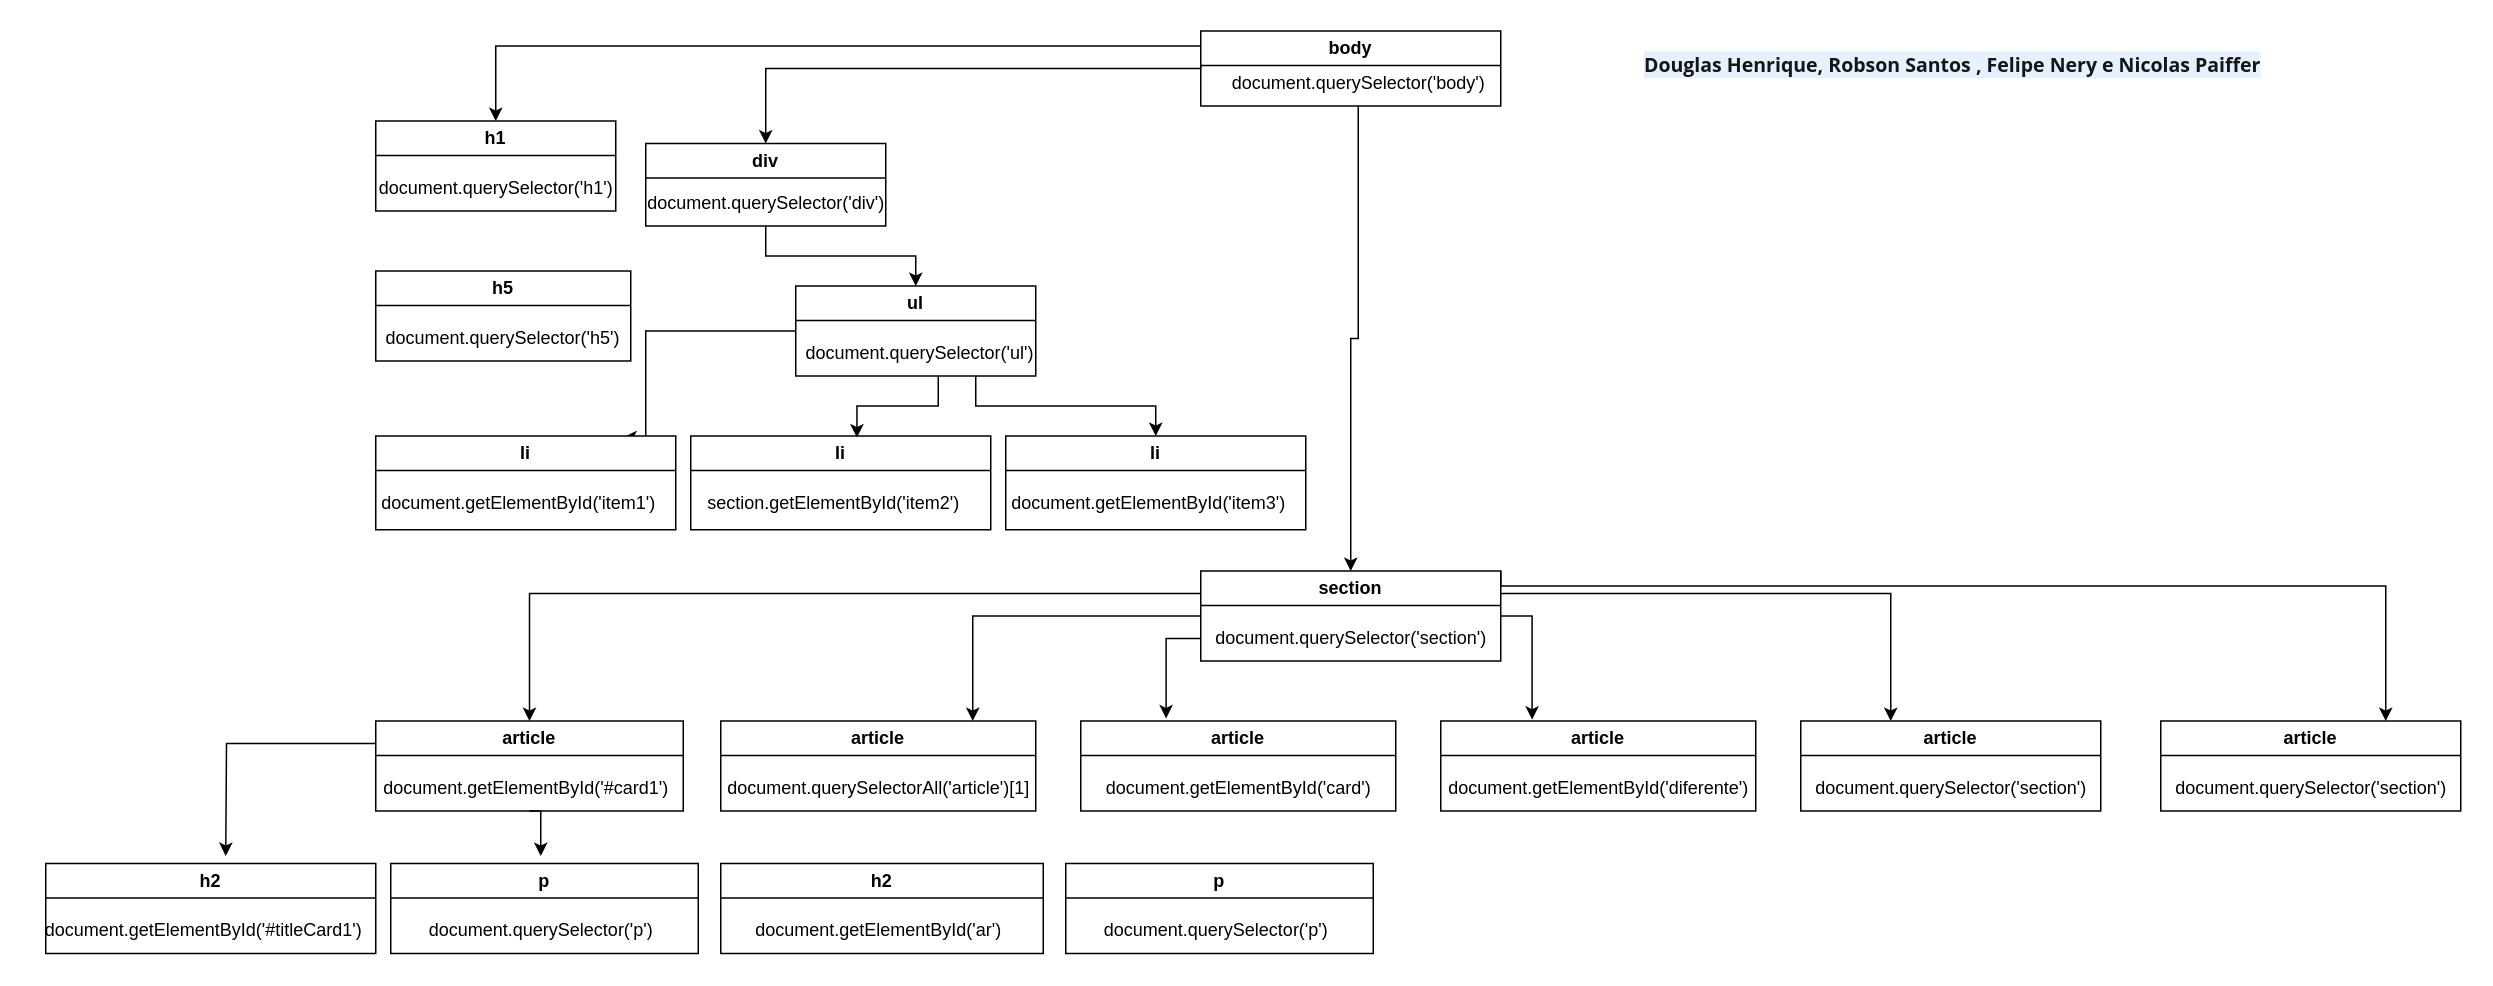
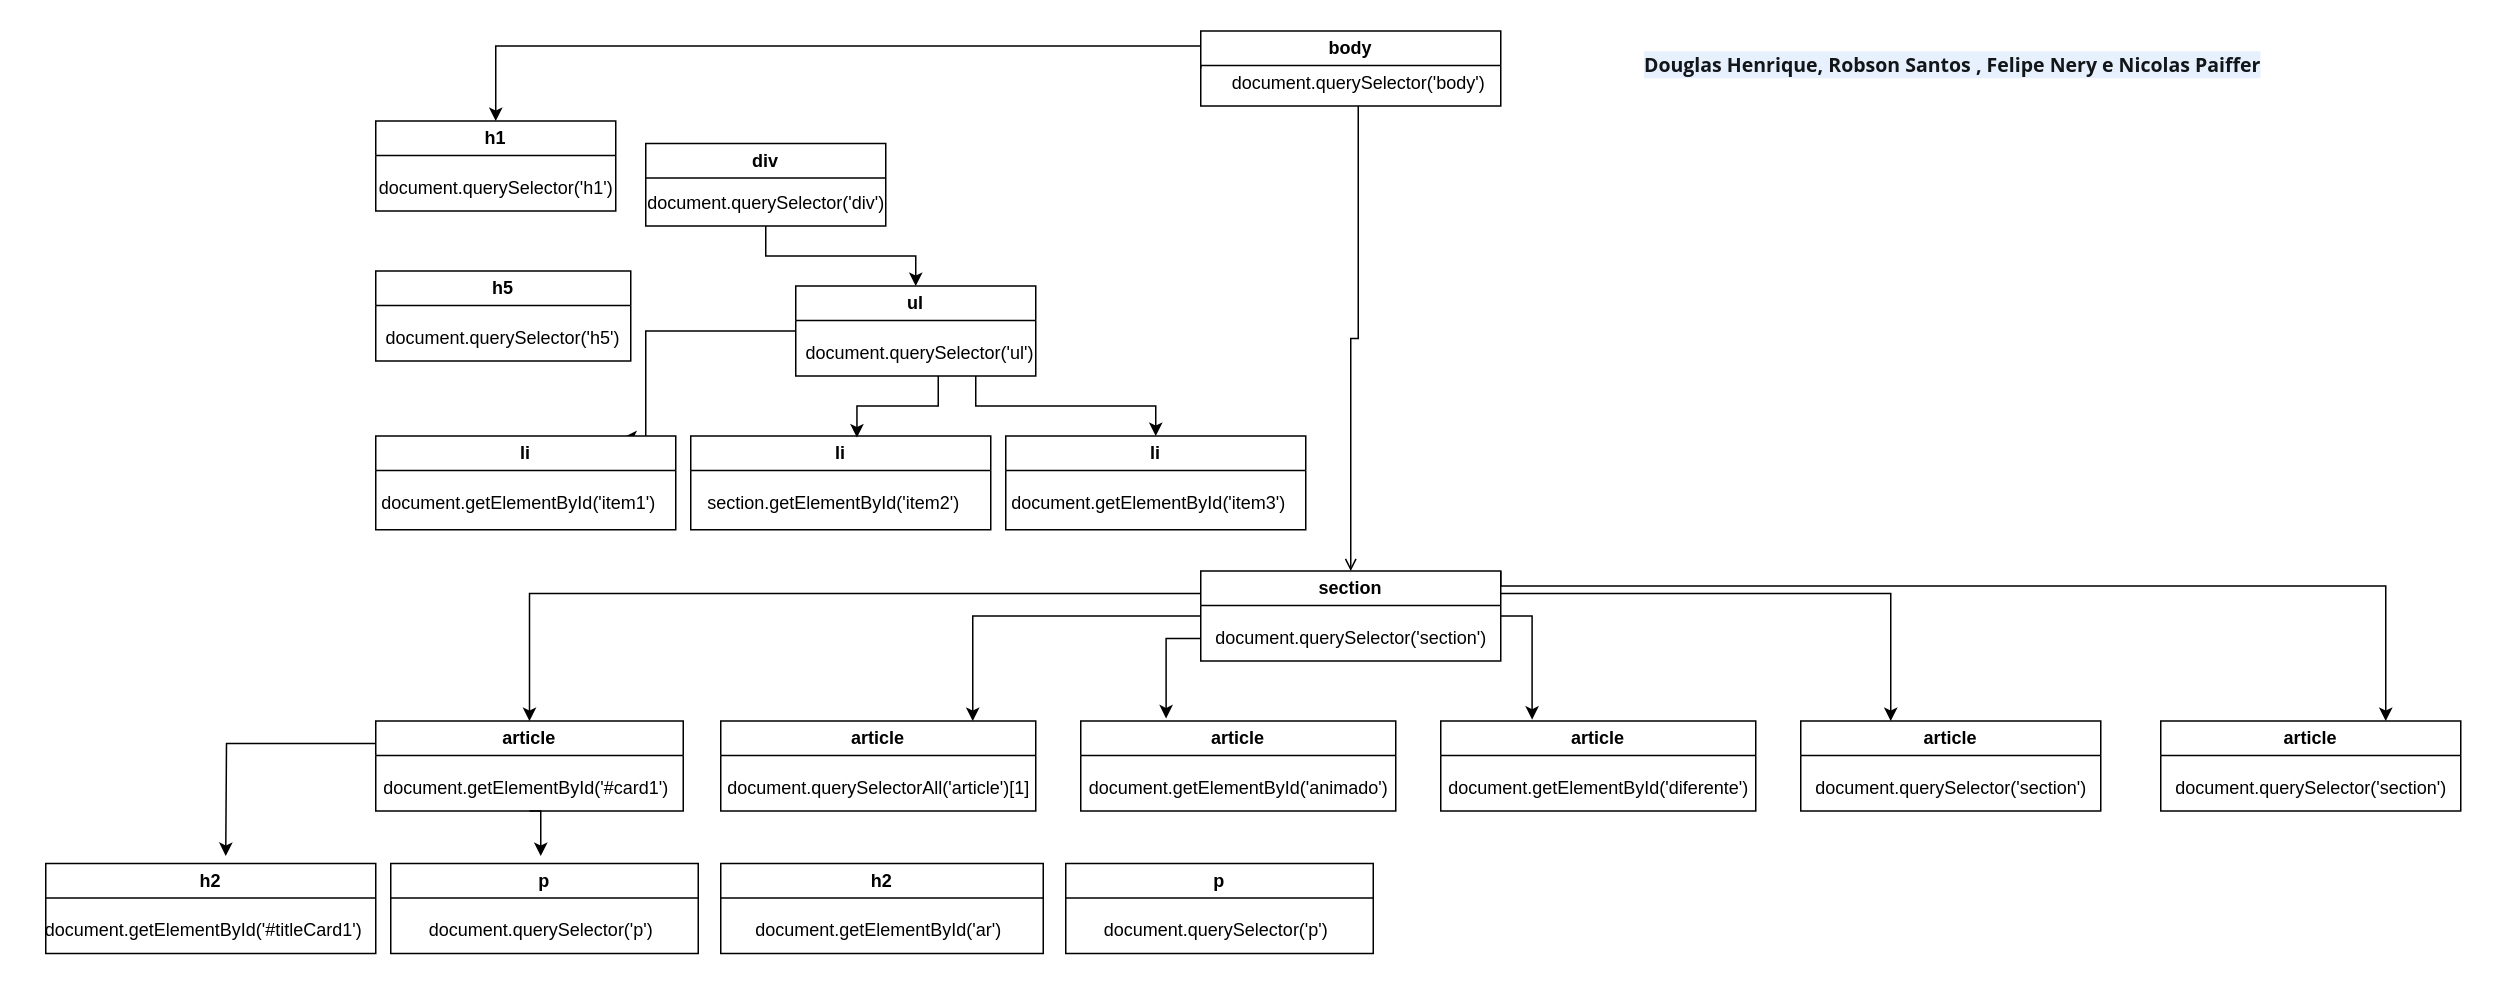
- <mxCell id="2" style="edgeStyle=orthogonalEdgeStyle;rounded=0;orthogonalLoop=1;jettySize=auto;html=1;entryX=0.5;entryY=0;entryDx=0;entryDy=0;" parent="1" source="4" target="9" edge="1"><mxGeometry relative="1" as="geometry" /></mxCell>
- <mxCell id="19" style="edgeStyle=orthogonalEdgeStyle;rounded=0;orthogonalLoop=1;jettySize=auto;html=1;entryX=0.5;entryY=0;entryDx=0;entryDy=0;" parent="1" source="5" target="17" edge="1"><mxGeometry relative="1" as="geometry" /></mxCell>
+ <mxCell id="19" style="edgeStyle=orthogonalEdgeStyle;rounded=0;orthogonalLoop=1;jettySize=auto;html=1;entryX=0.5;entryY=0;entryDx=0;entryDy=0;endArrow=open;" parent="1" source="5" target="17" edge="1"><mxGeometry relative="1" as="geometry" /></mxCell>
- <mxCell id="39" value="document.getElementById('card')" style="text;html=1;align=center;verticalAlign=middle;resizable=0;points=[];autosize=1;strokeColor=none;fillColor=none;" parent="38" vertex="1"><mxGeometry x="-5" y="30" width="220" height="30" as="geometry" /></mxCell>
+ <mxCell id="39" value="document.getElementById('animado')" style="text;html=1;align=center;verticalAlign=middle;resizable=0;points=[];autosize=1;strokeColor=none;fillColor=none;" parent="38" vertex="1"><mxGeometry x="-5" y="30" width="220" height="30" as="geometry" /></mxCell>
